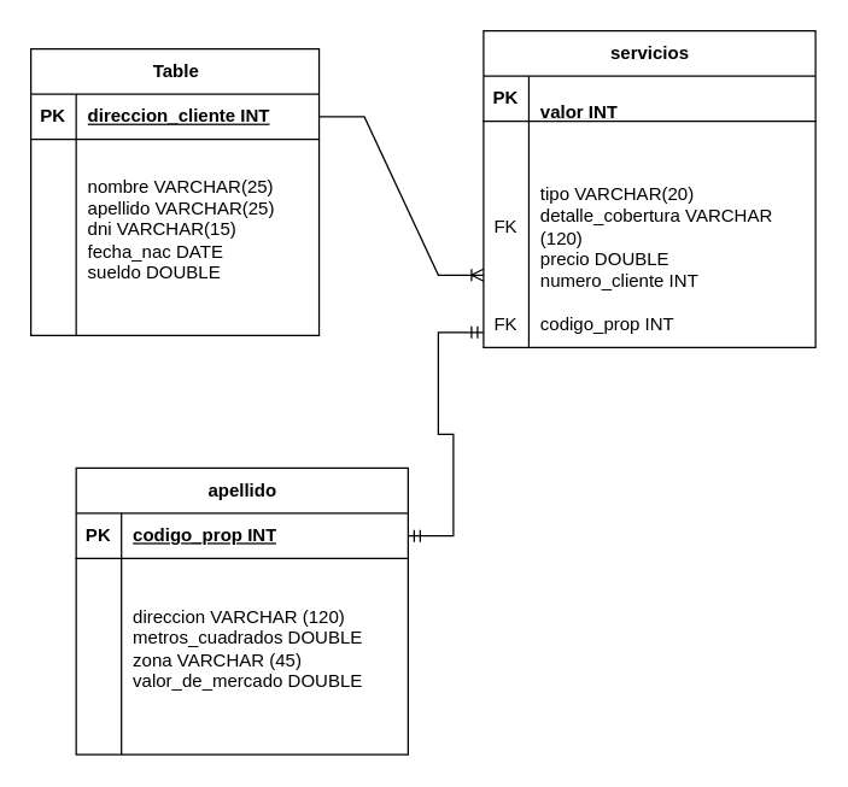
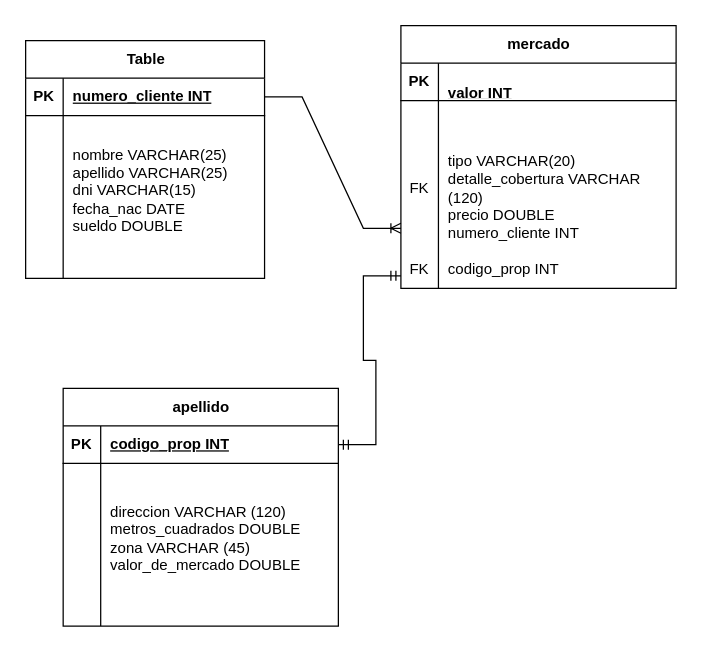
- <mxCell id="15" value="servicios" style="shape=table;startSize=30;container=1;collapsible=1;childLayout=tableLayout;fixedRows=1;rowLines=0;fontStyle=1;align=center;resizeLast=1;html=1;" vertex="1" parent="1"><mxGeometry x="320" y="20" width="220" height="210" as="geometry" /></mxCell>
+ <mxCell id="15" value="mercado" style="shape=table;startSize=30;container=1;collapsible=1;childLayout=tableLayout;fixedRows=1;rowLines=0;fontStyle=1;align=center;resizeLast=1;html=1;" vertex="1" parent="1"><mxGeometry x="320" y="20" width="220" height="210" as="geometry" /></mxCell>
- <mxCell id="5" value="direccion_cliente INT" style="shape=partialRectangle;connectable=0;fillColor=none;top=0;left=0;bottom=0;right=0;align=left;spacingLeft=6;fontStyle=5;overflow=hidden;whiteSpace=wrap;html=1;" vertex="1" parent="3"><mxGeometry x="30" width="161" height="30" as="geometry"><mxRectangle width="161" height="30" as="alternateBounds" /></mxGeometry></mxCell>
+ <mxCell id="5" value="numero_cliente INT" style="shape=partialRectangle;connectable=0;fillColor=none;top=0;left=0;bottom=0;right=0;align=left;spacingLeft=6;fontStyle=5;overflow=hidden;whiteSpace=wrap;html=1;" vertex="1" parent="3"><mxGeometry x="30" width="161" height="30" as="geometry"><mxRectangle width="161" height="30" as="alternateBounds" /></mxGeometry></mxCell>
